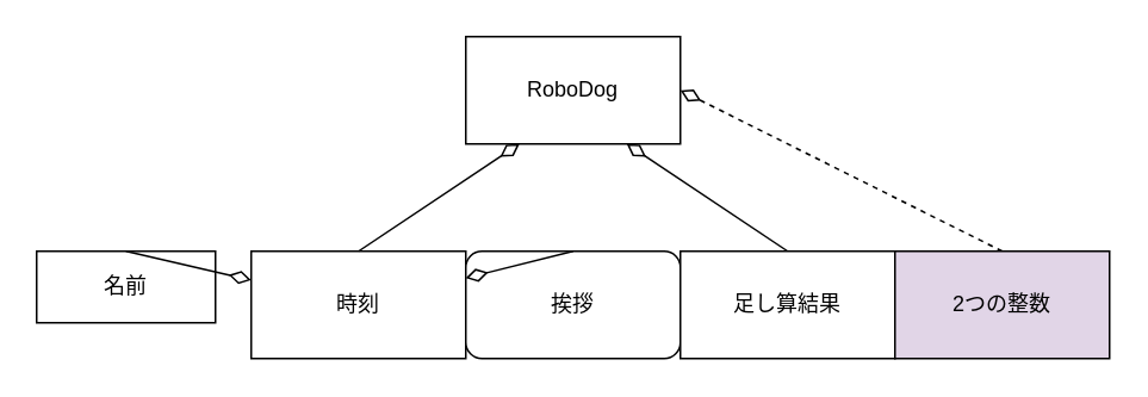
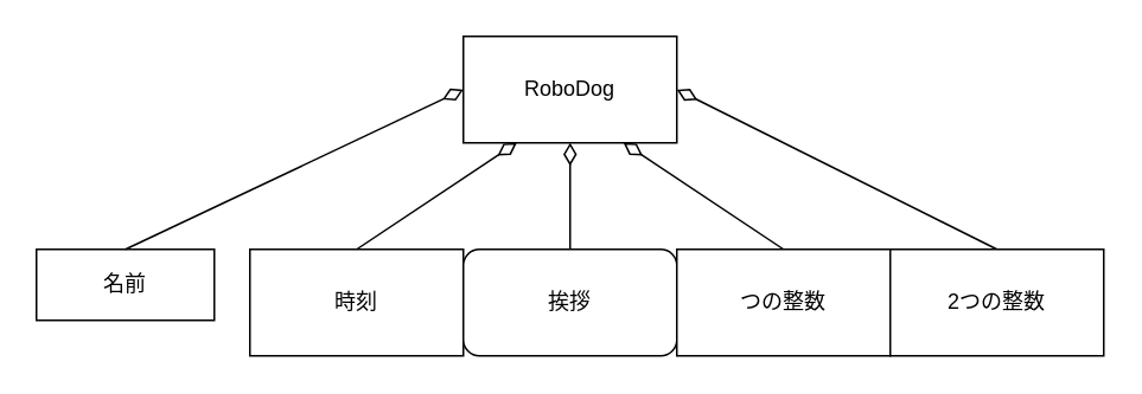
- <mxCell id="11" value="" style="endArrow=diamondThin;html=1;endFill=0;strokeWidth=1;endSize=10;startSize=10;exitX=0.5;exitY=0;exitDx=0;exitDy=0;entryX=1;entryY=0.5;entryDx=0;entryDy=0;dashed=1;" edge="1" source="12" parent="1" target="2"><mxGeometry width="50" height="50" relative="1" as="geometry"><mxPoint x="430" y="340" as="sourcePoint" /><mxPoint x="310" y="290" as="targetPoint" /></mxGeometry></mxCell>
+ <mxCell id="11" value="" style="endArrow=diamondThin;html=1;endFill=0;strokeWidth=1;endSize=10;startSize=10;exitX=0.5;exitY=0;exitDx=0;exitDy=0;entryX=1;entryY=0.5;entryDx=0;entryDy=0;" edge="1" source="12" parent="1" target="2"><mxGeometry width="50" height="50" relative="1" as="geometry"><mxPoint x="430" y="340" as="sourcePoint" /><mxPoint x="310" y="290" as="targetPoint" /></mxGeometry></mxCell>
- <mxCell id="8" value="" style="endArrow=diamondThin;html=1;endFill=0;strokeWidth=1;endSize=10;startSize=10;exitX=0.5;exitY=0;exitDx=0;exitDy=0;" edge="1" parent="1" source="5" target="4"><mxGeometry width="50" height="50" relative="1" as="geometry"><mxPoint x="390" y="130" as="sourcePoint" /><mxPoint x="390" y="70" as="targetPoint" /></mxGeometry></mxCell>
+ <mxCell id="8" value="" style="endArrow=diamondThin;html=1;endFill=0;strokeWidth=1;endSize=10;startSize=10;exitX=0.5;exitY=0;exitDx=0;exitDy=0;entryX=0.5;entryY=1;entryDx=0;entryDy=0;" edge="1" parent="1" source="5" target="2"><mxGeometry width="50" height="50" relative="1" as="geometry"><mxPoint x="390" y="130" as="sourcePoint" /><mxPoint x="390" y="70" as="targetPoint" /></mxGeometry></mxCell>
- <mxCell id="6" value="" style="endArrow=diamondThin;html=1;endFill=0;strokeWidth=1;endSize=10;startSize=10;exitX=0.5;exitY=0;exitDx=0;exitDy=0;" edge="1" parent="1" source="3" target="4"><mxGeometry width="50" height="50" relative="1" as="geometry"><mxPoint x="80" y="120" as="sourcePoint" /><mxPoint x="130" y="70" as="targetPoint" /></mxGeometry></mxCell>
+ <mxCell id="6" value="" style="endArrow=diamondThin;html=1;endFill=0;strokeWidth=1;endSize=10;startSize=10;exitX=0.5;exitY=0;exitDx=0;exitDy=0;entryX=0;entryY=0.5;entryDx=0;entryDy=0;" edge="1" parent="1" source="3" target="2"><mxGeometry width="50" height="50" relative="1" as="geometry"><mxPoint x="80" y="120" as="sourcePoint" /><mxPoint x="130" y="70" as="targetPoint" /></mxGeometry></mxCell>
- <mxCell id="10" value="足し算結果" style="rounded=0;whiteSpace=wrap;html=1;" vertex="1" parent="1"><mxGeometry x="380" y="140" width="120" height="60" as="geometry" /></mxCell>
+ <mxCell id="10" value="つの整数" style="rounded=0;whiteSpace=wrap;html=1;" vertex="1" parent="1"><mxGeometry x="380" y="140" width="120" height="60" as="geometry" /></mxCell>
- <mxCell id="12" value="2つの整数" style="rounded=0;whiteSpace=wrap;html=1;fillColor=#e1d5e7;" vertex="1" parent="1"><mxGeometry x="500" y="140" width="120" height="60" as="geometry" /></mxCell>
+ <mxCell id="12" value="2つの整数" style="rounded=0;whiteSpace=wrap;html=1;" vertex="1" parent="1"><mxGeometry x="500" y="140" width="120" height="60" as="geometry" /></mxCell>
